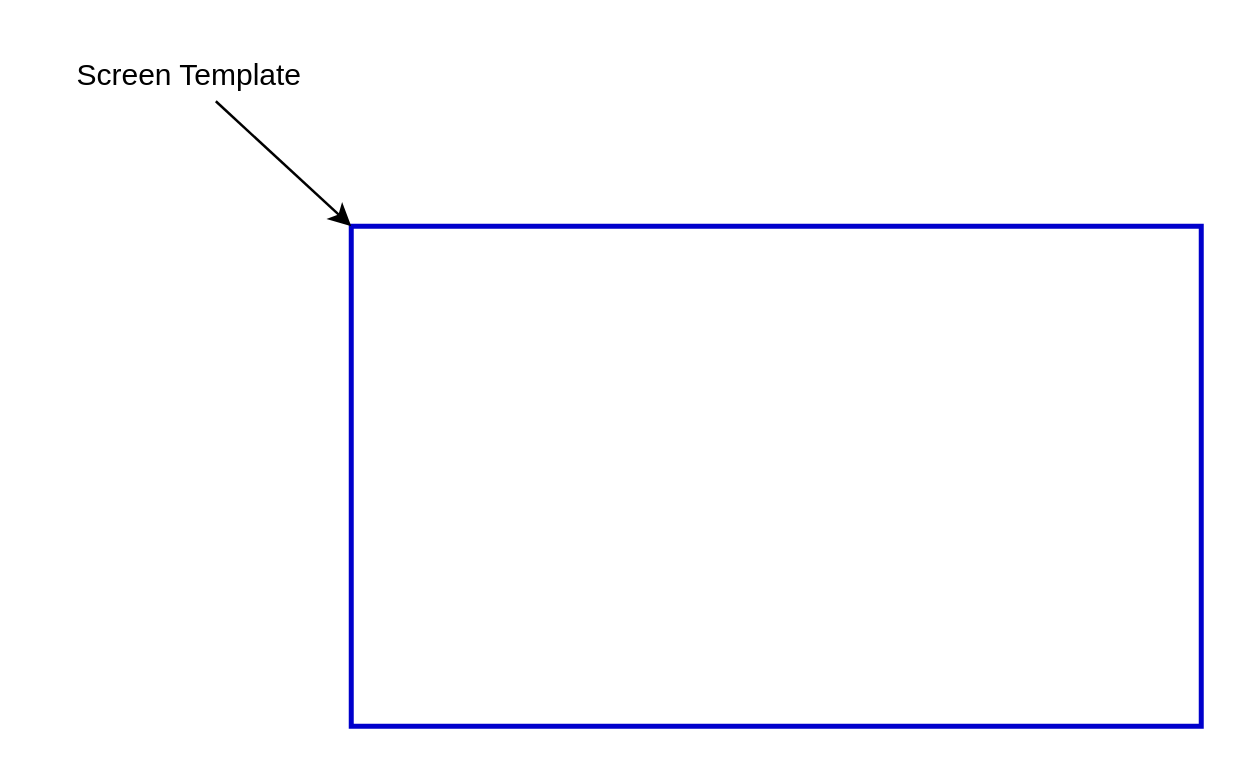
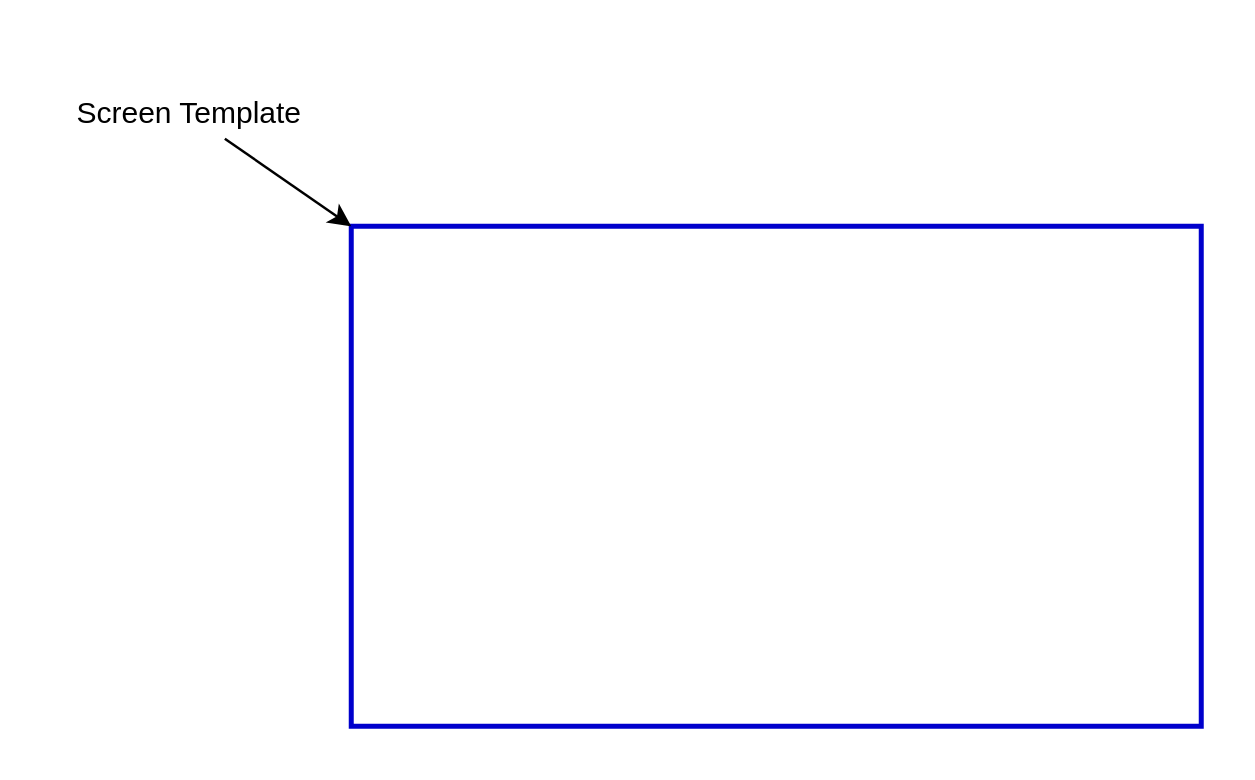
- <mxCell id="4" value="Screen Template" style="text;html=1;align=center;verticalAlign=middle;resizable=0;points=[];autosize=1;strokeColor=none;fillColor=none;" vertex="1" parent="1"><mxGeometry x="20" y="20" width="110" height="20" as="geometry" /></mxCell>
+ <mxCell id="4" value="Screen Template" style="text;html=1;align=center;verticalAlign=middle;resizable=0;points=[];autosize=1;strokeColor=none;fillColor=none;" vertex="1" parent="1"><mxGeometry x="20" y="35" width="110" height="20" as="geometry" /></mxCell>
